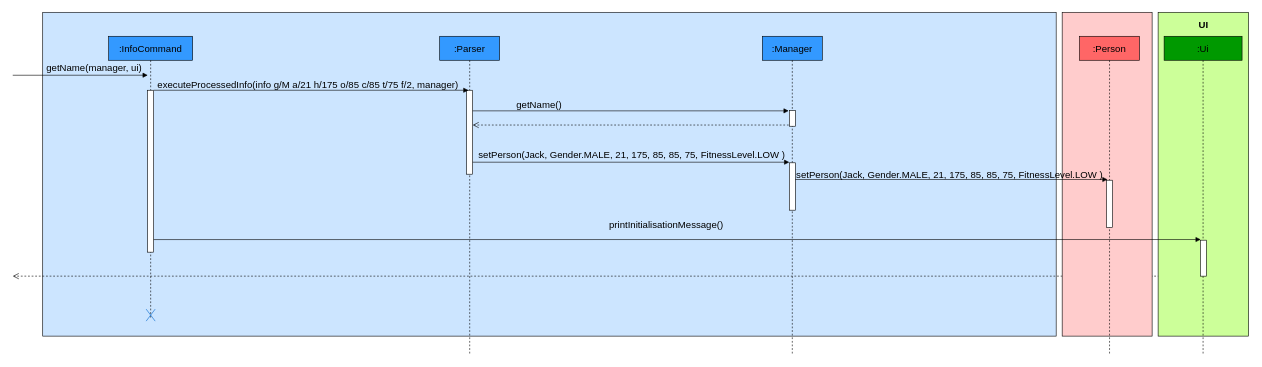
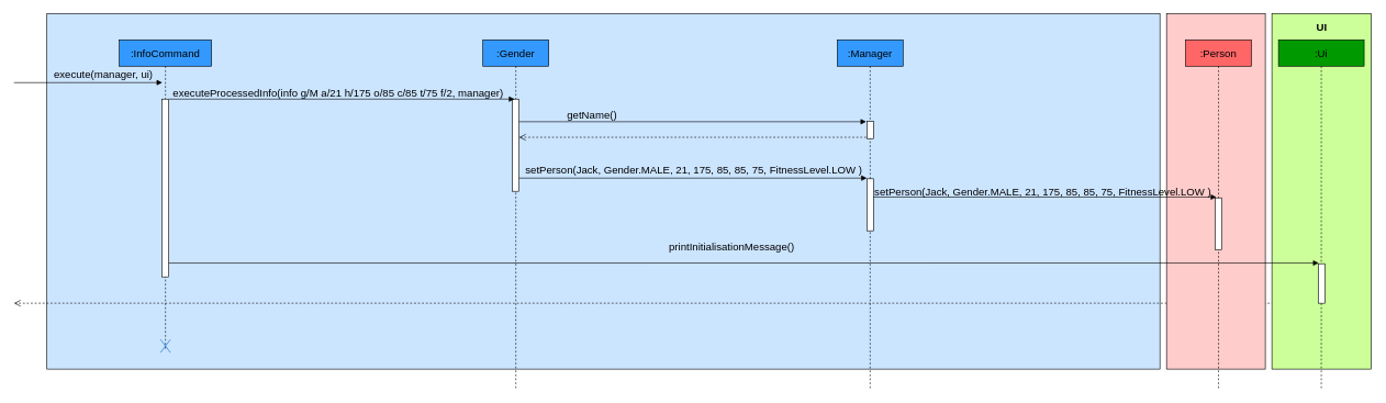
- <mxCell id="4" value="&lt;font style=&quot;font-size: 16px&quot;&gt;:Parser&lt;/font&gt;" style="shape=umlLifeline;perimeter=lifelinePerimeter;whiteSpace=wrap;html=1;container=1;collapsible=0;recursiveResize=0;outlineConnect=0;fillColor=#3399FF;" vertex="1" parent="1"><mxGeometry x="732" y="60" width="100" height="530" as="geometry" /></mxCell>
+ <mxCell id="4" value="&lt;font style=&quot;font-size: 16px&quot;&gt;:Gender&lt;/font&gt;" style="shape=umlLifeline;perimeter=lifelinePerimeter;whiteSpace=wrap;html=1;container=1;collapsible=0;recursiveResize=0;outlineConnect=0;fillColor=#3399FF;" vertex="1" parent="1"><mxGeometry x="732" y="60" width="100" height="530" as="geometry" /></mxCell>
- <mxCell id="12" value="&lt;font style=&quot;font-size: 16px&quot;&gt;getName(manager, ui)&lt;/font&gt;" style="text;html=1;strokeColor=none;fillColor=none;align=center;verticalAlign=middle;whiteSpace=wrap;rounded=0;" vertex="1" parent="1"><mxGeometry x="61" y="102" width="190" height="20" as="geometry" /></mxCell>
+ <mxCell id="12" value="&lt;font style=&quot;font-size: 16px&quot;&gt;execute(manager, ui)&lt;/font&gt;" style="text;html=1;strokeColor=none;fillColor=none;align=center;verticalAlign=middle;whiteSpace=wrap;rounded=0;" vertex="1" parent="1"><mxGeometry x="61" y="102" width="190" height="20" as="geometry" /></mxCell>
